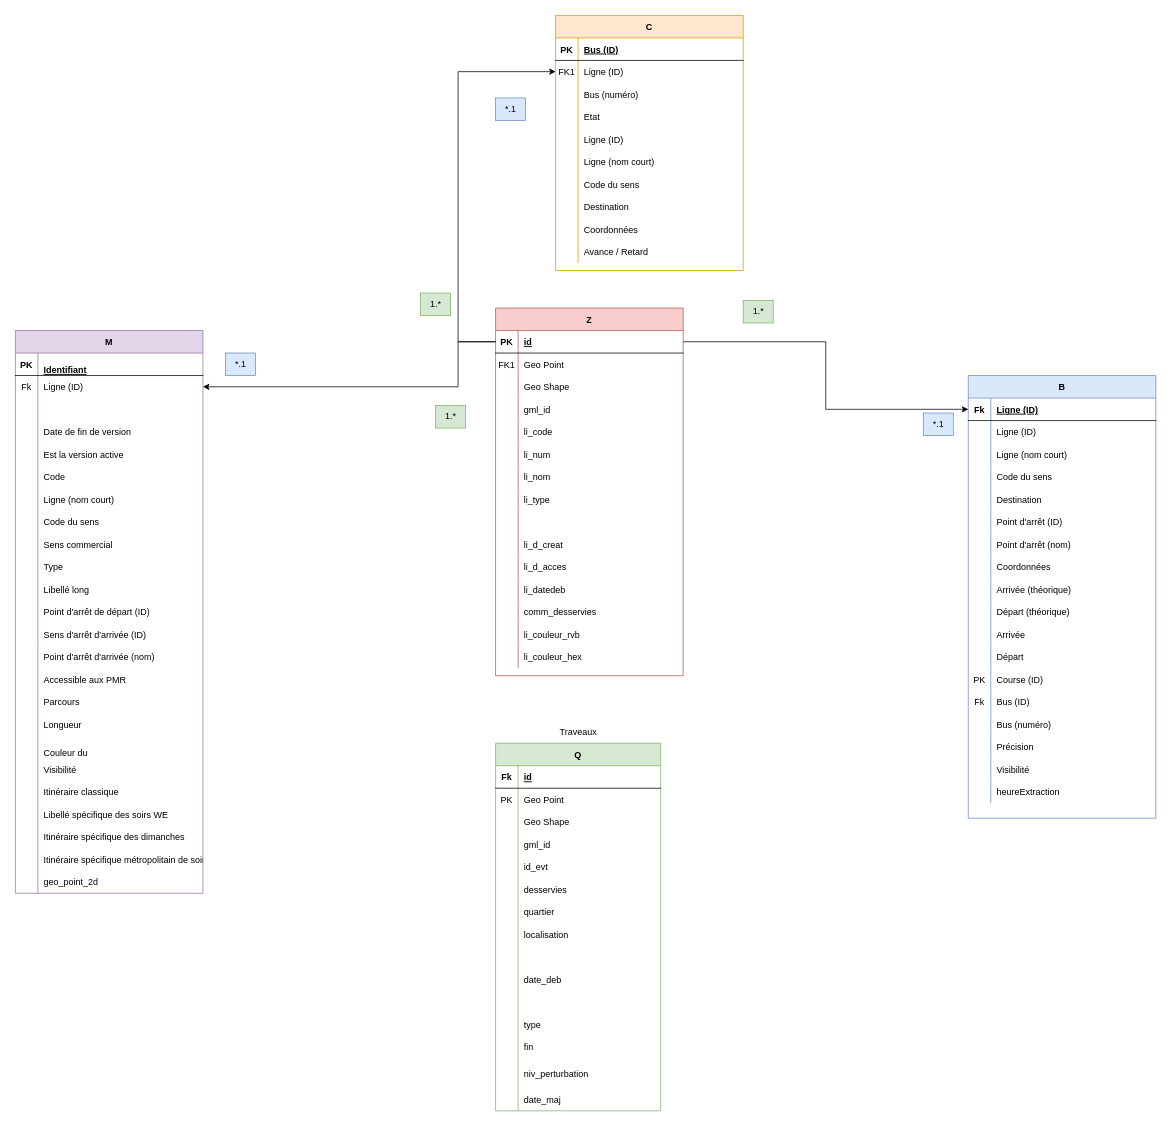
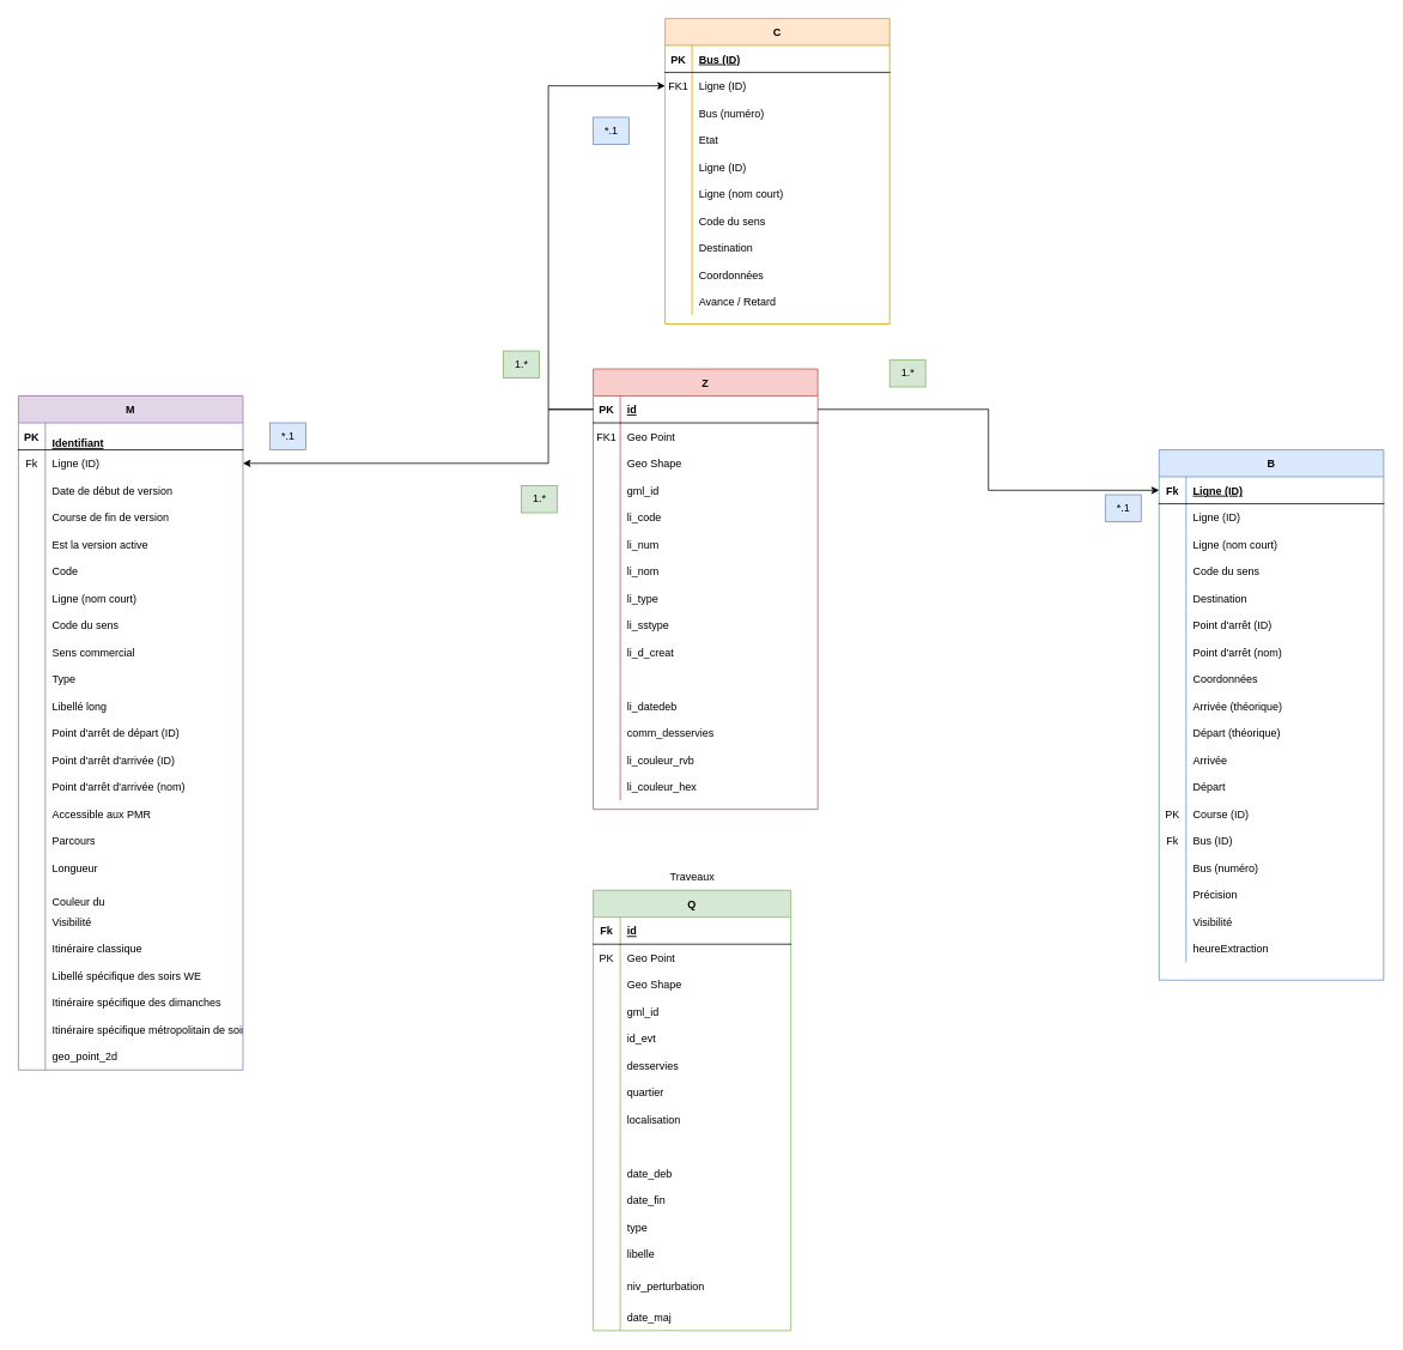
+ <mxCell id="97" value="Date de début de version" style="shape=partialRectangle;overflow=hidden;connectable=0;fillColor=none;top=0;left=0;bottom=0;right=0;align=left;spacingLeft=6;" parent="95" vertex="1"><mxGeometry x="30" width="220" height="30" as="geometry"><mxRectangle width="220" height="30" as="alternateBounds" /></mxGeometry></mxCell>
- <mxCell id="100" value="Date de fin de version" style="shape=partialRectangle;overflow=hidden;connectable=0;fillColor=none;top=0;left=0;bottom=0;right=0;align=left;spacingLeft=6;" parent="98" vertex="1"><mxGeometry x="30" width="220" height="30" as="geometry"><mxRectangle width="220" height="30" as="alternateBounds" /></mxGeometry></mxCell>
+ <mxCell id="100" value="Course de fin de version" style="shape=partialRectangle;overflow=hidden;connectable=0;fillColor=none;top=0;left=0;bottom=0;right=0;align=left;spacingLeft=6;" parent="98" vertex="1"><mxGeometry x="30" width="220" height="30" as="geometry"><mxRectangle width="220" height="30" as="alternateBounds" /></mxGeometry></mxCell>
+ <mxCell id="233" value="li_sstype" style="shape=partialRectangle;overflow=hidden;connectable=0;fillColor=none;top=0;left=0;bottom=0;right=0;align=left;spacingLeft=6;" parent="231" vertex="1"><mxGeometry x="30" width="220" height="30" as="geometry"><mxRectangle width="220" height="30" as="alternateBounds" /></mxGeometry></mxCell>
- <mxCell id="239" value="li_d_acces" style="shape=partialRectangle;overflow=hidden;connectable=0;fillColor=none;top=0;left=0;bottom=0;right=0;align=left;spacingLeft=6;" parent="237" vertex="1"><mxGeometry x="30" width="220" height="30" as="geometry"><mxRectangle width="220" height="30" as="alternateBounds" /></mxGeometry></mxCell>
- <mxCell id="127" value="Sens d'arrêt d'arrivée (ID)" style="shape=partialRectangle;overflow=hidden;connectable=0;fillColor=none;top=0;left=0;bottom=0;right=0;align=left;spacingLeft=6;" parent="125" vertex="1"><mxGeometry x="30" width="220" height="30" as="geometry"><mxRectangle width="220" height="30" as="alternateBounds" /></mxGeometry></mxCell>
+ <mxCell id="127" value="Point d'arrêt d'arrivée (ID)" style="shape=partialRectangle;overflow=hidden;connectable=0;fillColor=none;top=0;left=0;bottom=0;right=0;align=left;spacingLeft=6;" parent="125" vertex="1"><mxGeometry x="30" width="220" height="30" as="geometry"><mxRectangle width="220" height="30" as="alternateBounds" /></mxGeometry></mxCell>
+ <mxCell id="193" value="date_fin" style="shape=partialRectangle;overflow=hidden;connectable=0;fillColor=none;top=0;left=0;bottom=0;right=0;align=left;spacingLeft=6;" parent="191" vertex="1"><mxGeometry x="30" width="190" height="30" as="geometry"><mxRectangle width="190" height="30" as="alternateBounds" /></mxGeometry></mxCell>
- <mxCell id="199" value="fin" style="shape=partialRectangle;overflow=hidden;connectable=0;fillColor=none;top=0;left=0;bottom=0;right=0;align=left;spacingLeft=6;" parent="197" vertex="1"><mxGeometry x="30" width="190" height="30" as="geometry"><mxRectangle width="190" height="30" as="alternateBounds" /></mxGeometry></mxCell>
+ <mxCell id="199" value="libelle" style="shape=partialRectangle;overflow=hidden;connectable=0;fillColor=none;top=0;left=0;bottom=0;right=0;align=left;spacingLeft=6;" parent="197" vertex="1"><mxGeometry x="30" width="190" height="30" as="geometry"><mxRectangle width="190" height="30" as="alternateBounds" /></mxGeometry></mxCell>
